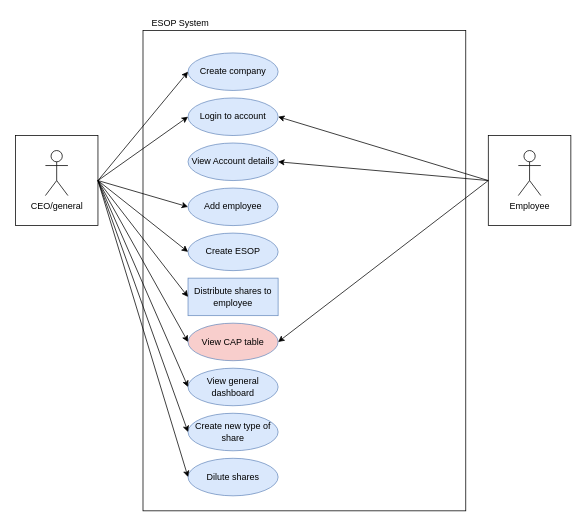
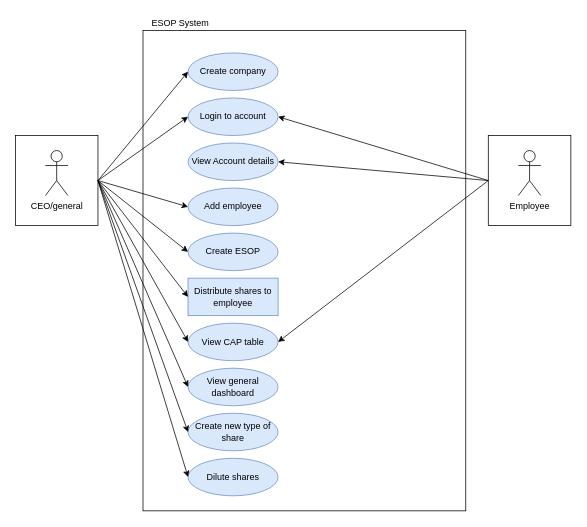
- <mxCell id="14" value="View CAP table" style="ellipse;whiteSpace=wrap;html=1;fillColor=#f8cecc;strokeColor=#6c8ebf;" parent="1" vertex="1"><mxGeometry x="250" y="430" width="120" height="50" as="geometry" /></mxCell>
+ <mxCell id="14" value="View CAP table" style="ellipse;whiteSpace=wrap;html=1;fillColor=#dae8fc;strokeColor=#6c8ebf;" parent="1" vertex="1"><mxGeometry x="250" y="430" width="120" height="50" as="geometry" /></mxCell>
